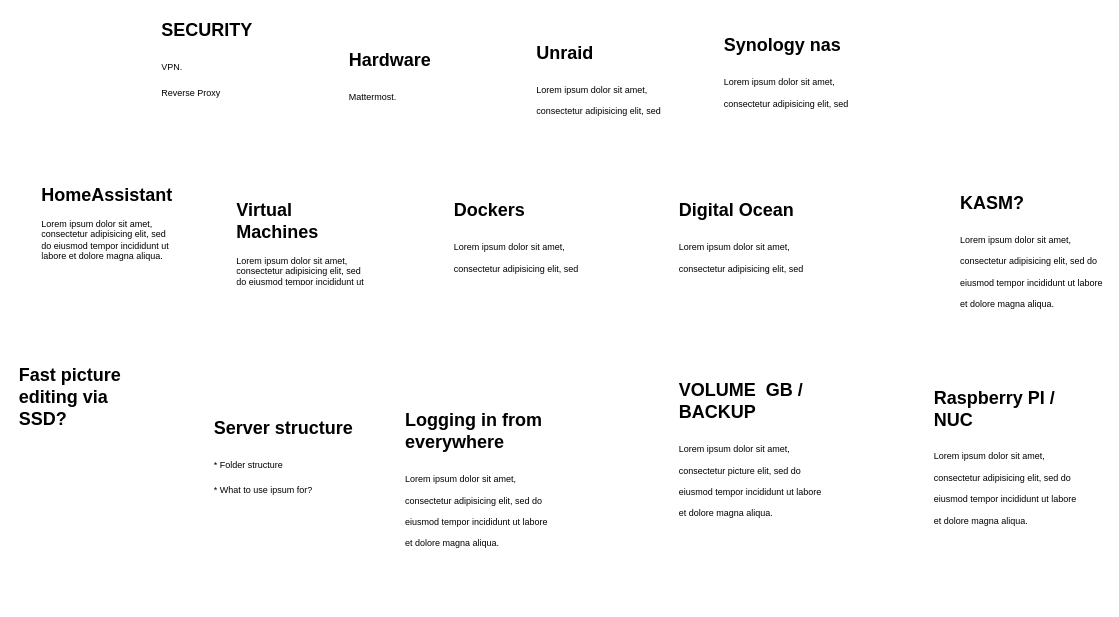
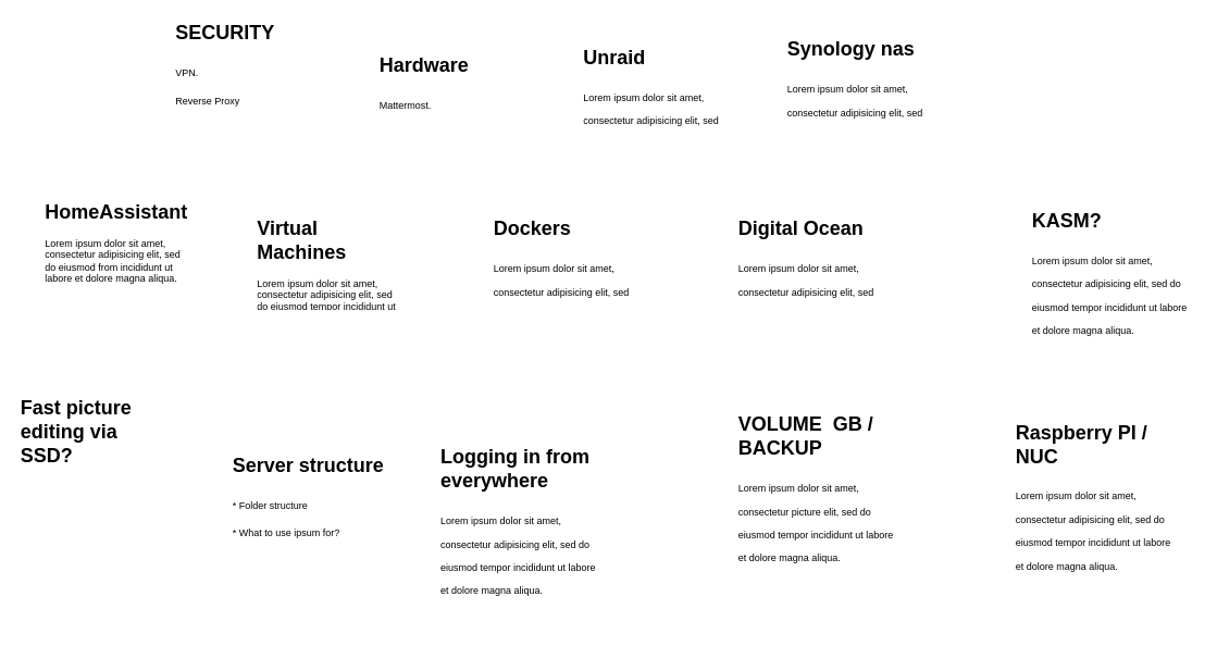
- <mxCell id="13" value="&lt;h1&gt;HomeAssistant&lt;/h1&gt;&lt;p&gt;Lorem ipsum dolor sit amet, consectetur adipisicing elit, sed do eiusmod tempor incididunt ut labore et dolore magna aliqua.&lt;/p&gt;" style="text;html=1;strokeColor=none;fillColor=none;spacing=5;spacingTop=-20;whiteSpace=wrap;overflow=hidden;rounded=0;" parent="1" vertex="1"><mxGeometry x="50" y="240" width="190" height="120" as="geometry" /></mxCell>
+ <mxCell id="13" value="&lt;h1&gt;HomeAssistant&lt;/h1&gt;&lt;p&gt;Lorem ipsum dolor sit amet, consectetur adipisicing elit, sed do eiusmod from incididunt ut labore et dolore magna aliqua.&lt;/p&gt;" style="text;html=1;strokeColor=none;fillColor=none;spacing=5;spacingTop=-20;whiteSpace=wrap;overflow=hidden;rounded=0;" parent="1" vertex="1"><mxGeometry x="50" y="240" width="190" height="120" as="geometry" /></mxCell>
- <mxCell id="11" value="&lt;h1&gt;KASM?&amp;nbsp;&lt;/h1&gt;&lt;h1&gt;&lt;span style=&quot;background-color: initial; font-size: 12px; font-weight: normal;&quot;&gt;Lorem ipsum dolor sit amet, consectetur adipisicing elit, sed do eiusmod tempor incididunt ut labore et dolore magna aliqua.&lt;/span&gt;&lt;br&gt;&lt;/h1&gt;" style="text;html=1;strokeColor=none;fillColor=none;spacing=5;spacingTop=-20;whiteSpace=wrap;overflow=hidden;rounded=0;" parent="1" vertex="1"><mxGeometry x="1275" y="250" width="210" height="250" as="geometry" /></mxCell>
+ <mxCell id="11" value="&lt;h1&gt;KASM?&amp;nbsp;&lt;/h1&gt;&lt;h1&gt;&lt;span style=&quot;background-color: initial; font-size: 12px; font-weight: normal;&quot;&gt;Lorem ipsum dolor sit amet, consectetur adipisicing elit, sed do eiusmod tempor incididunt ut labore et dolore magna aliqua.&lt;/span&gt;&lt;br&gt;&lt;/h1&gt;" style="text;html=1;strokeColor=none;fillColor=none;spacing=5;spacingTop=-20;whiteSpace=wrap;overflow=hidden;rounded=0;" parent="1" vertex="1"><mxGeometry x="1260" y="250" width="210" height="250" as="geometry" /></mxCell>
